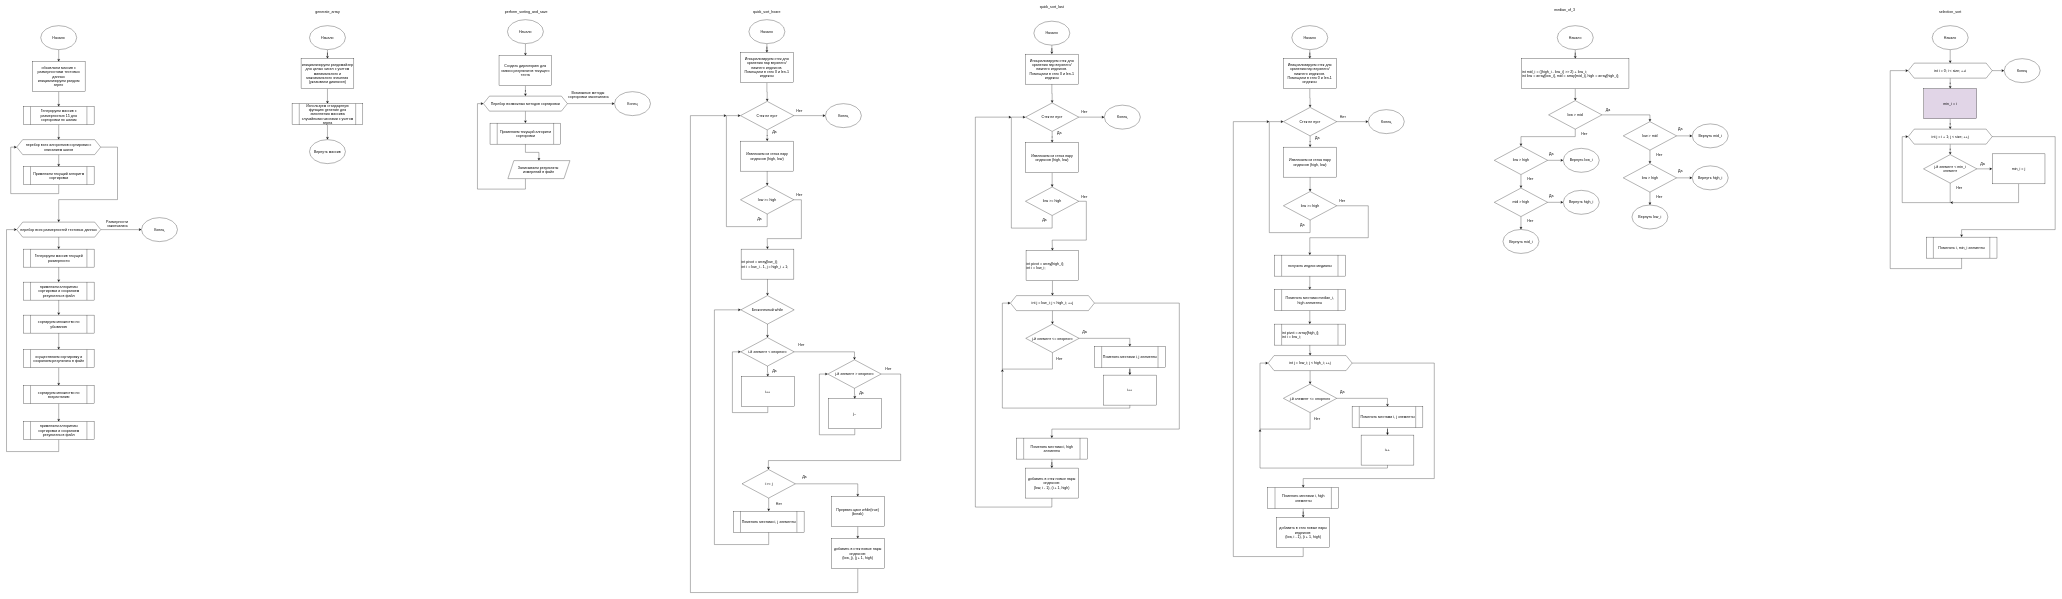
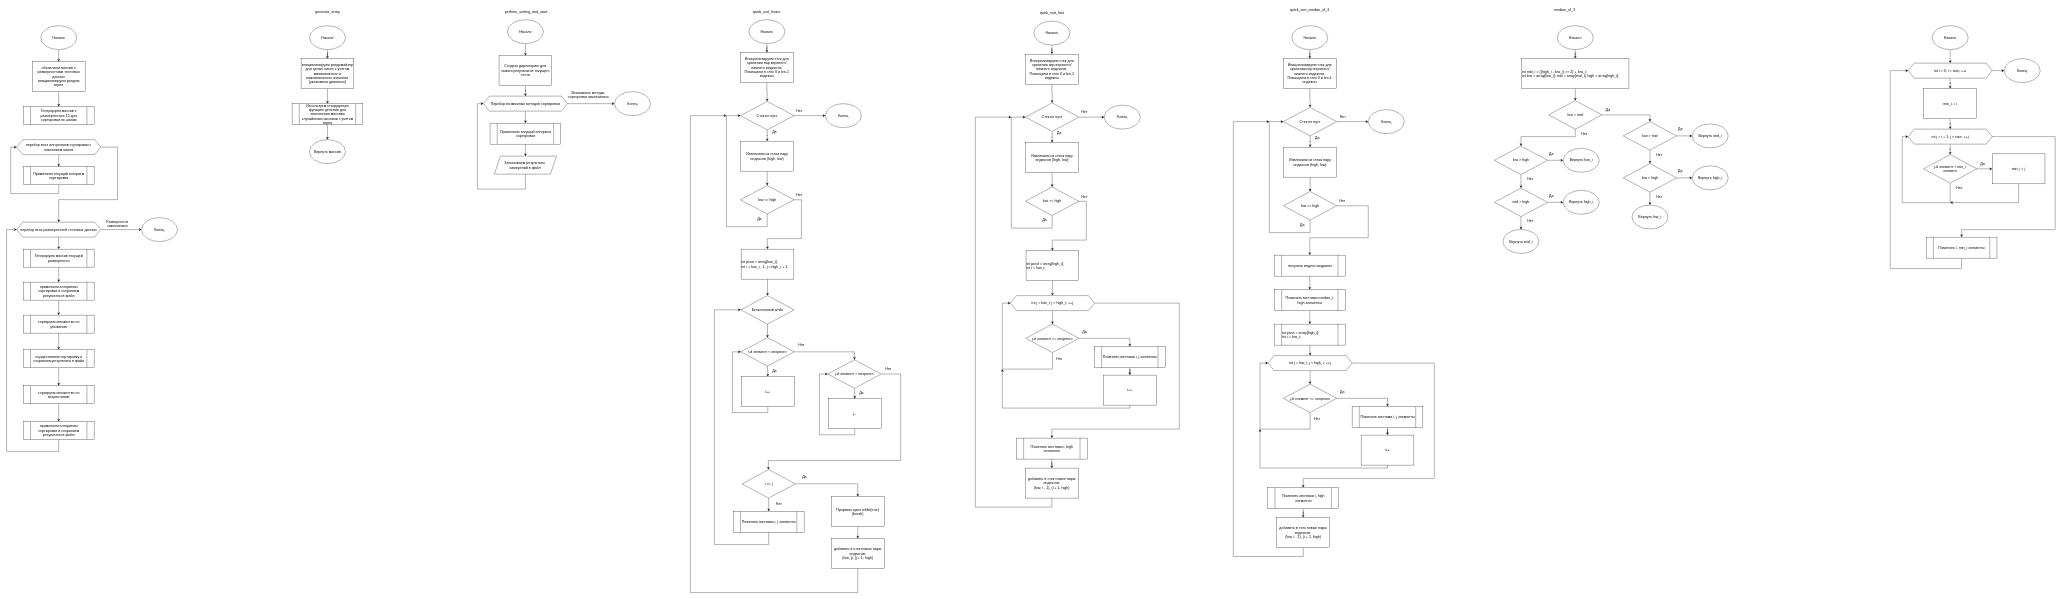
- <mxCell id="97" value="quick_sort_last" style="text;whiteSpace=wrap;align=center;" parent="1" vertex="1"><mxGeometry x="3410" y="10" width="190" height="40" as="geometry" /></mxCell>
+ <mxCell id="97" value="quick_sort_last" style="text;whiteSpace=wrap;align=center;" parent="1" vertex="1"><mxGeometry x="3410" y="30" width="190" height="40" as="geometry" /></mxCell>
+ <mxCell id="150" value="quick_sort_median_of_3" style="text;whiteSpace=wrap;align=center;" parent="1" vertex="1"><mxGeometry x="4270" y="20" width="190" height="40" as="geometry" /></mxCell>
- <mxCell id="213" value="selection_sort" style="text;whiteSpace=wrap;align=center;" vertex="1" parent="1"><mxGeometry x="6405" y="25" width="190" height="40" as="geometry" /></mxCell>
- <mxCell id="218" value="min_i = i" style="rounded=0;whiteSpace=wrap;html=1;fillColor=#e1d5e7;" vertex="1" parent="1"><mxGeometry x="6412" y="295" width="176" height="100" as="geometry" /></mxCell>
+ <mxCell id="218" value="min_i = i" style="rounded=0;whiteSpace=wrap;html=1;" vertex="1" parent="1"><mxGeometry x="6412" y="295" width="176" height="100" as="geometry" /></mxCell>
- <mxCell id="17" value="" style="edgeStyle=orthogonalEdgeStyle;rounded=0;orthogonalLoop=1;jettySize=auto;html=1;" parent="1" source="18" target="21" edge="1"><mxGeometry relative="1" as="geometry" /></mxCell>
- <mxCell id="49" value="Записываем результаты&amp;nbsp;&lt;div&gt;измерений в файл&lt;br&gt;&lt;/div&gt;" style="shape=parallelogram;perimeter=parallelogramPerimeter;whiteSpace=wrap;html=1;fixedSize=1;" parent="1" vertex="1"><mxGeometry x="1691.46" y="535" width="207" height="60" as="geometry" /></mxCell>
+ <mxCell id="49" value="Записываем результаты&amp;nbsp;&lt;div&gt;измерений в файл&lt;br&gt;&lt;/div&gt;" style="shape=parallelogram;perimeter=parallelogramPerimeter;whiteSpace=wrap;html=1;fixedSize=1;" parent="1" vertex="1"><mxGeometry x="1646.46" y="520" width="207" height="60" as="geometry" /></mxCell>
